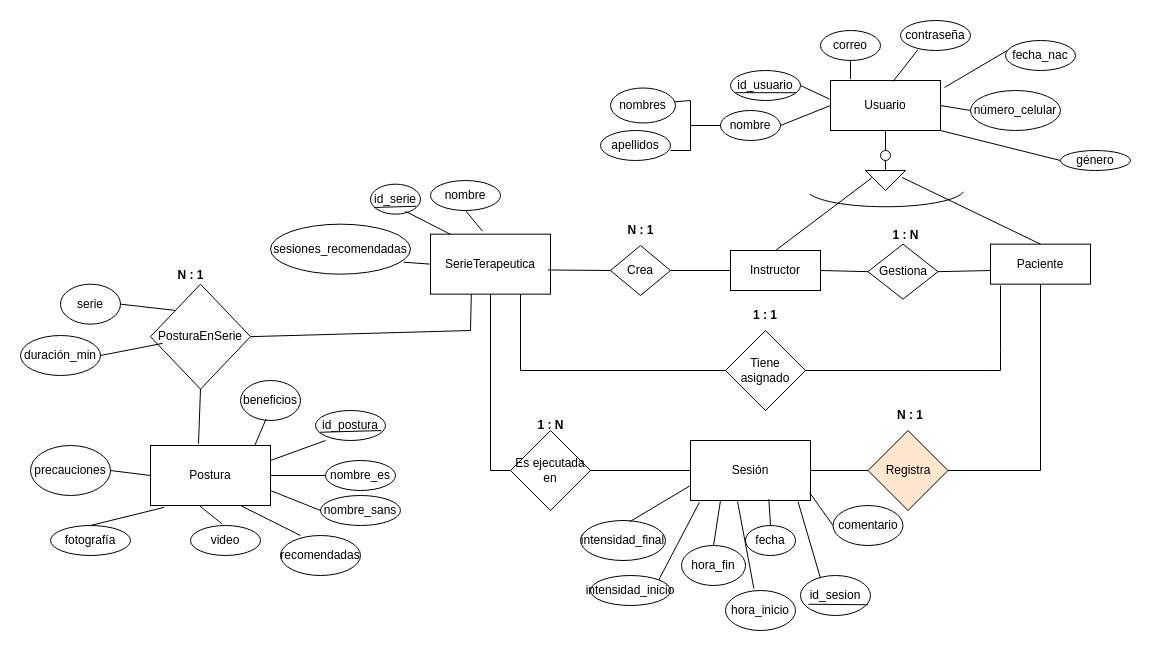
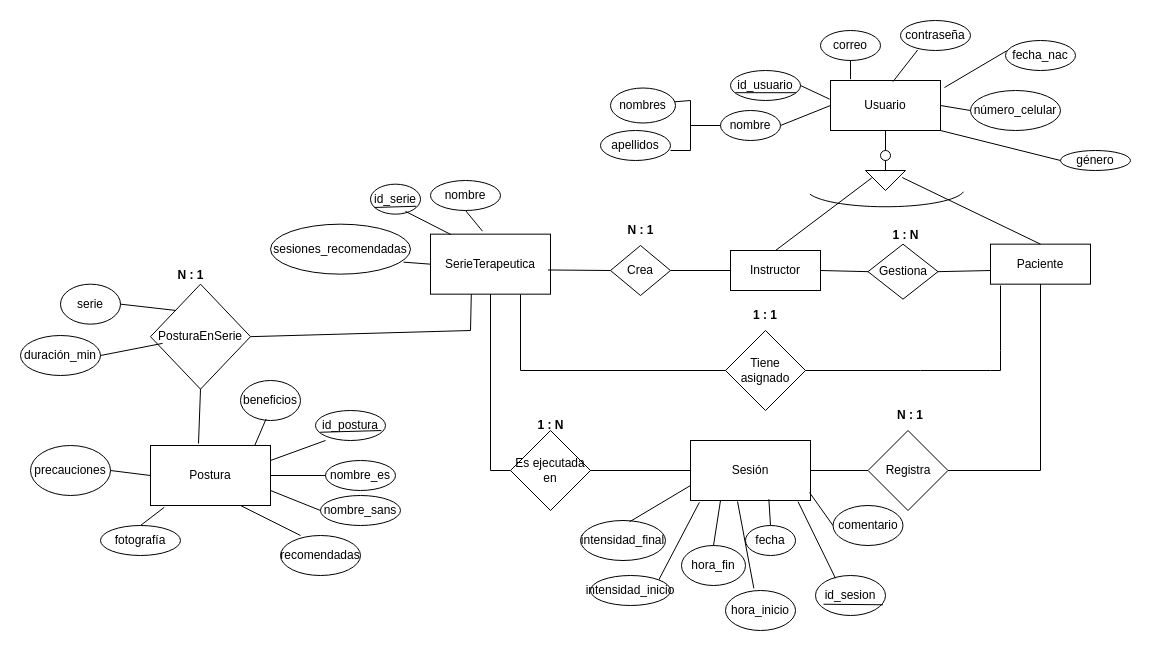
- <mxCell id="75" value="Registra" style="rhombus;whiteSpace=wrap;html=1;fillColor=#ffe6cc;" parent="1" vertex="1"><mxGeometry x="867.5" y="430" width="80" height="80" as="geometry" /></mxCell>
+ <mxCell id="75" value="Registra" style="rhombus;whiteSpace=wrap;html=1;" parent="1" vertex="1"><mxGeometry x="867.5" y="430" width="80" height="80" as="geometry" /></mxCell>
- <mxCell id="50" value="" style="endArrow=none;html=1;rounded=0;exitX=0.454;exitY=-0.047;exitDx=0;exitDy=0;exitPerimeter=0;entryX=0.412;entryY=1.01;entryDx=0;entryDy=0;entryPerimeter=0;" parent="1" source="49" target="39" edge="1"><mxGeometry width="50" height="50" relative="1" as="geometry"><mxPoint x="190" y="505" as="sourcePoint" /><mxPoint x="240" y="455" as="targetPoint" /></mxGeometry></mxCell>
- <mxCell id="47" value="fotografía" style="ellipse;whiteSpace=wrap;html=1;" parent="1" vertex="1"><mxGeometry x="50" y="525" width="80" height="30" as="geometry" /></mxCell>
+ <mxCell id="47" value="fotografía" style="ellipse;whiteSpace=wrap;html=1;" parent="1" vertex="1"><mxGeometry x="100" y="525" width="80" height="30" as="geometry" /></mxCell>
- <mxCell id="49" value="video" style="ellipse;whiteSpace=wrap;html=1;" parent="1" vertex="1"><mxGeometry x="190" y="525" width="70" height="30" as="geometry" /></mxCell>
- <mxCell id="56" value="id_sesion" style="ellipse;whiteSpace=wrap;html=1;" parent="1" vertex="1"><mxGeometry x="800" y="575" width="70" height="40" as="geometry" /></mxCell>
+ <mxCell id="56" value="id_sesion" style="ellipse;whiteSpace=wrap;html=1;" parent="1" vertex="1"><mxGeometry x="815" y="575" width="70" height="40" as="geometry" /></mxCell>
